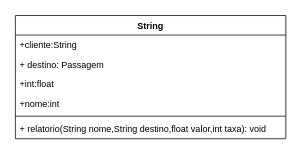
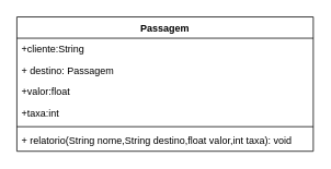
- <mxCell id="2" value="String" style="swimlane;fontStyle=1;align=center;verticalAlign=top;childLayout=stackLayout;horizontal=1;startSize=26;horizontalStack=0;resizeParent=1;resizeParentMax=0;resizeLast=0;collapsible=1;marginBottom=0;" vertex="1" parent="1"><mxGeometry x="20" y="20" width="360" height="164" as="geometry" /></mxCell>
+ <mxCell id="2" value="Passagem" style="swimlane;fontStyle=1;align=center;verticalAlign=top;childLayout=stackLayout;horizontal=1;startSize=26;horizontalStack=0;resizeParent=1;resizeParentMax=0;resizeLast=0;collapsible=1;marginBottom=0;" vertex="1" parent="1"><mxGeometry x="20" y="20" width="360" height="164" as="geometry" /></mxCell>
- <mxCell id="5" value="+int:float" style="text;strokeColor=none;fillColor=none;align=left;verticalAlign=top;spacingLeft=4;spacingRight=4;overflow=hidden;rotatable=0;points=[[0,0.5],[1,0.5]];portConstraint=eastwest;" vertex="1" parent="2"><mxGeometry y="78" width="360" height="26" as="geometry" /></mxCell>
+ <mxCell id="5" value="+valor:float" style="text;strokeColor=none;fillColor=none;align=left;verticalAlign=top;spacingLeft=4;spacingRight=4;overflow=hidden;rotatable=0;points=[[0,0.5],[1,0.5]];portConstraint=eastwest;" vertex="1" parent="2"><mxGeometry y="78" width="360" height="26" as="geometry" /></mxCell>
- <mxCell id="6" value="+nome:int" style="text;strokeColor=none;fillColor=none;align=left;verticalAlign=top;spacingLeft=4;spacingRight=4;overflow=hidden;rotatable=0;points=[[0,0.5],[1,0.5]];portConstraint=eastwest;" vertex="1" parent="2"><mxGeometry y="104" width="360" height="26" as="geometry" /></mxCell>
+ <mxCell id="6" value="+taxa:int" style="text;strokeColor=none;fillColor=none;align=left;verticalAlign=top;spacingLeft=4;spacingRight=4;overflow=hidden;rotatable=0;points=[[0,0.5],[1,0.5]];portConstraint=eastwest;" vertex="1" parent="2"><mxGeometry y="104" width="360" height="26" as="geometry" /></mxCell>
